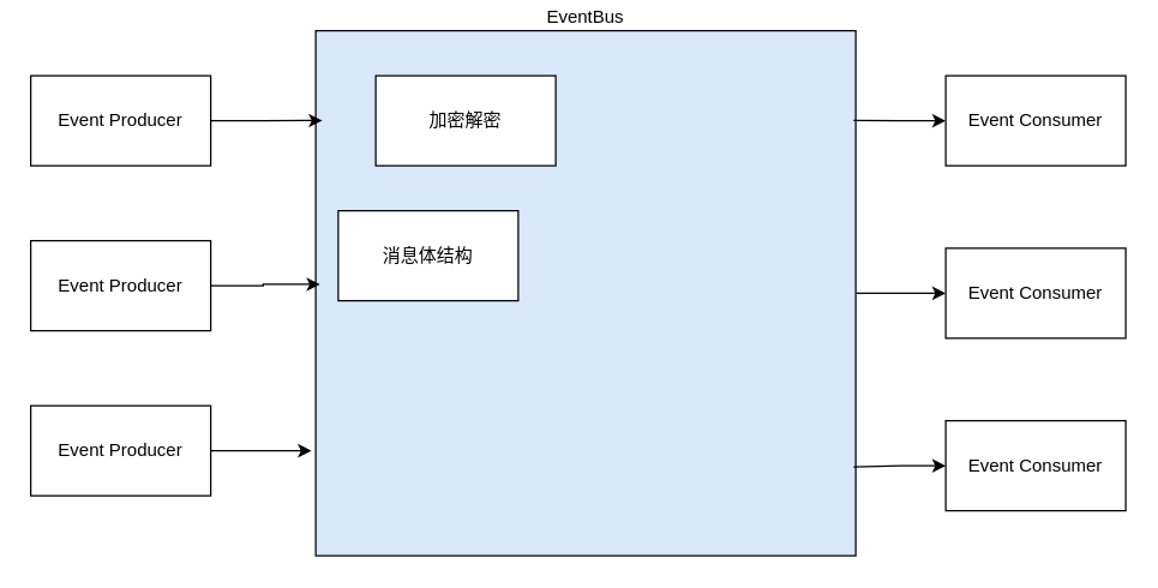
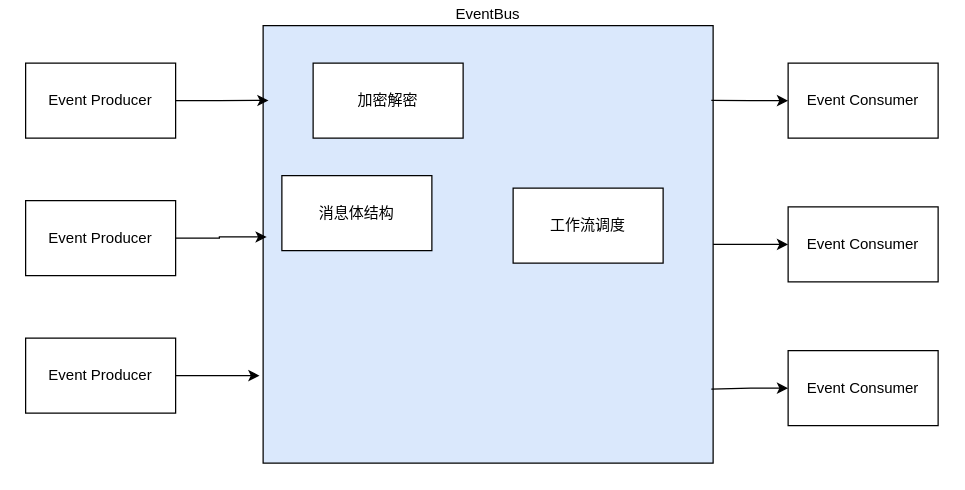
+ <mxCell id="17" value="工作流调度" style="rounded=0;whiteSpace=wrap;html=1;" parent="1" vertex="1"><mxGeometry x="410" y="150" width="120" height="60" as="geometry" /></mxCell>
